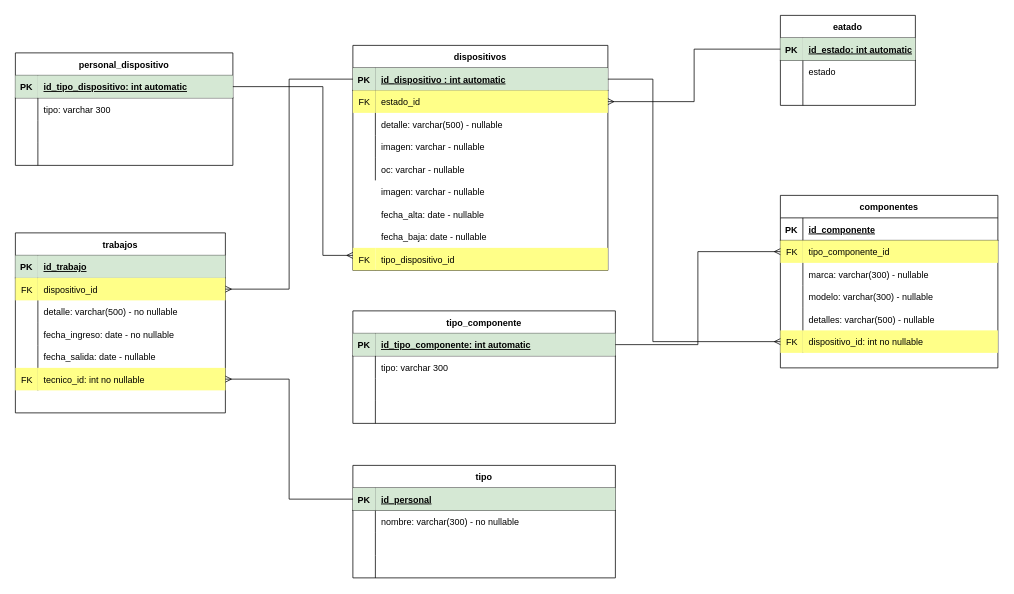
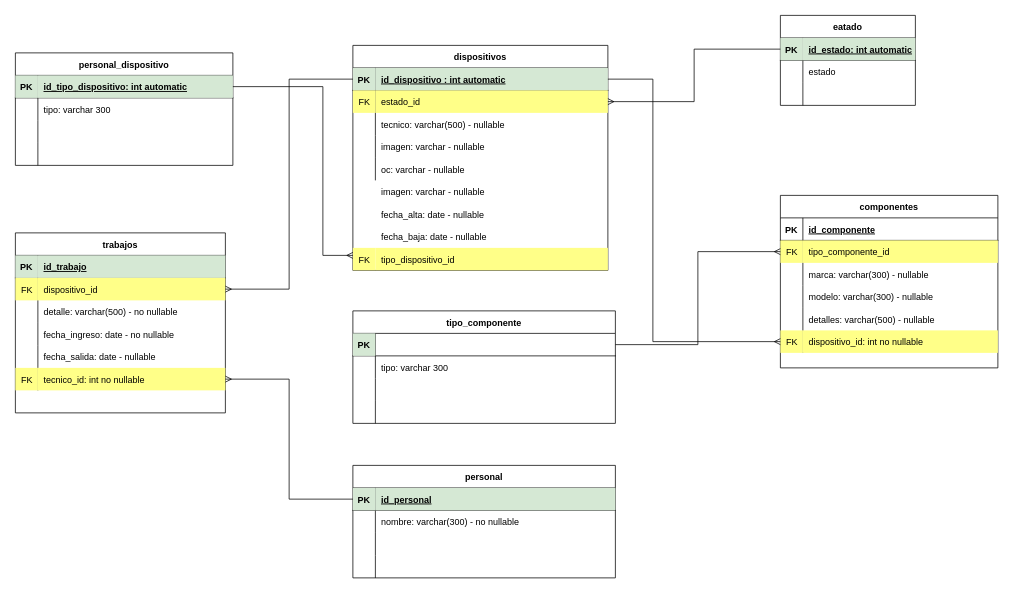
- <mxCell id="17" value="detalle: varchar(500) - nullable" style="shape=partialRectangle;connectable=0;fillColor=none;top=0;left=0;bottom=0;right=0;align=left;spacingLeft=6;overflow=hidden;" parent="15" vertex="1"><mxGeometry x="30" width="310" height="30" as="geometry"><mxRectangle width="310" height="30" as="alternateBounds" /></mxGeometry></mxCell>
+ <mxCell id="17" value="tecnico: varchar(500) - nullable" style="shape=partialRectangle;connectable=0;fillColor=none;top=0;left=0;bottom=0;right=0;align=left;spacingLeft=6;overflow=hidden;" parent="15" vertex="1"><mxGeometry x="30" width="310" height="30" as="geometry"><mxRectangle width="310" height="30" as="alternateBounds" /></mxGeometry></mxCell>
- <mxCell id="59" value="id_tipo_componente: int automatic" style="shape=partialRectangle;connectable=0;fillColor=#d5e8d4;top=0;left=0;bottom=0;right=0;align=left;spacingLeft=6;fontStyle=5;overflow=hidden;sketch=0;strokeColor=#82b366;strokeWidth=1;" vertex="1" parent="57"><mxGeometry x="30" width="320" height="30" as="geometry"><mxRectangle width="320" height="30" as="alternateBounds" /></mxGeometry></mxCell>
- <mxCell id="105" value="tipo" style="shape=table;startSize=30;container=1;collapsible=1;childLayout=tableLayout;fixedRows=1;rowLines=0;fontStyle=1;align=center;resizeLast=1;sketch=0;strokeColor=default;strokeWidth=1;fillColor=none;" vertex="1" parent="1"><mxGeometry x="470" y="620" width="350" height="150" as="geometry" /></mxCell>
+ <mxCell id="105" value="personal" style="shape=table;startSize=30;container=1;collapsible=1;childLayout=tableLayout;fixedRows=1;rowLines=0;fontStyle=1;align=center;resizeLast=1;sketch=0;strokeColor=default;strokeWidth=1;fillColor=none;" vertex="1" parent="1"><mxGeometry x="470" y="620" width="350" height="150" as="geometry" /></mxCell>
